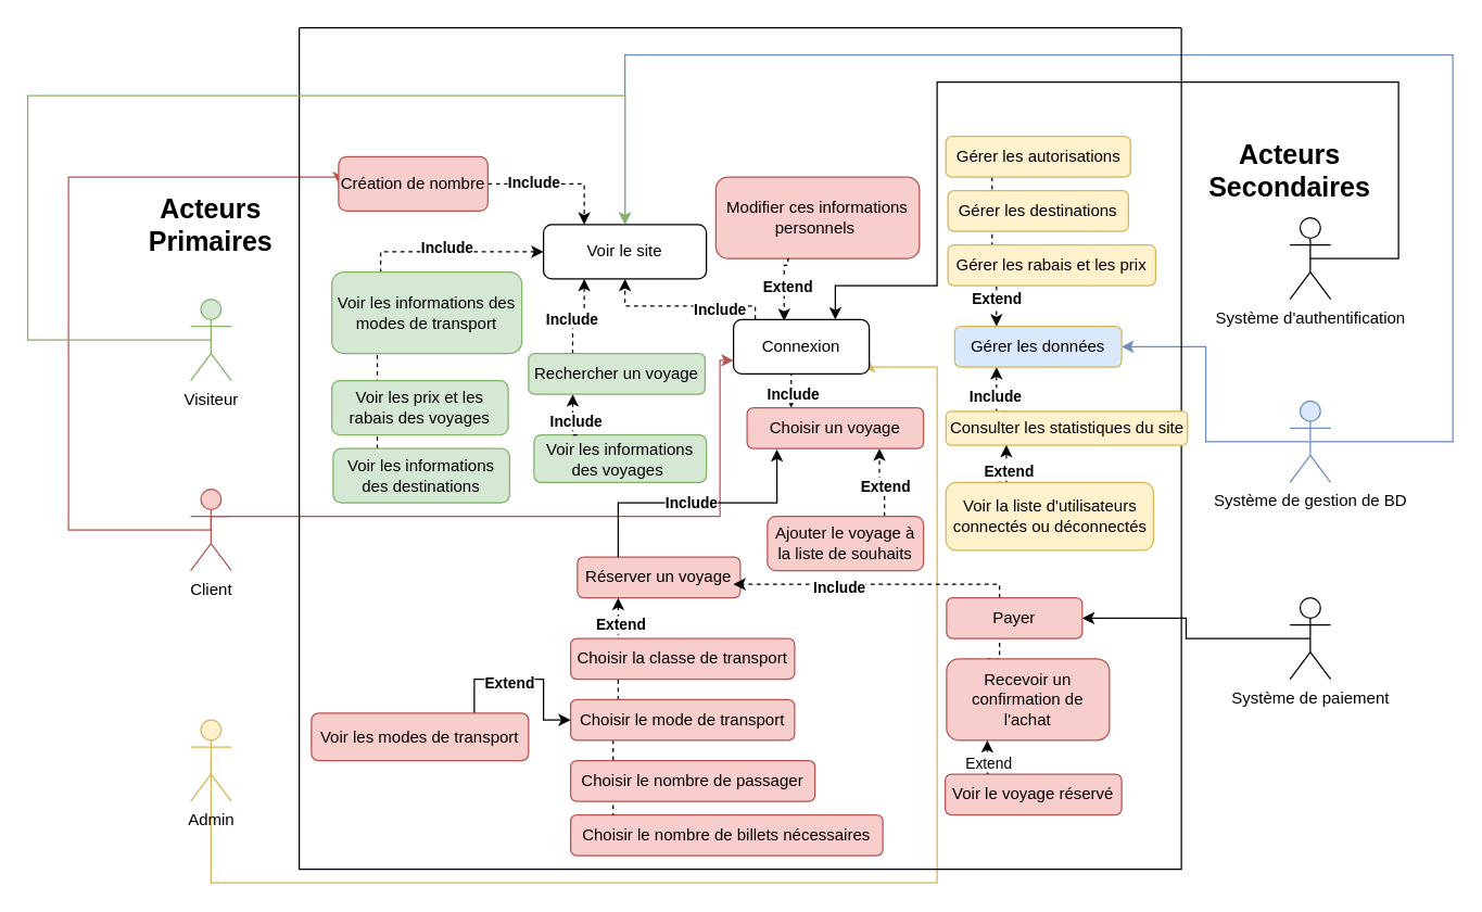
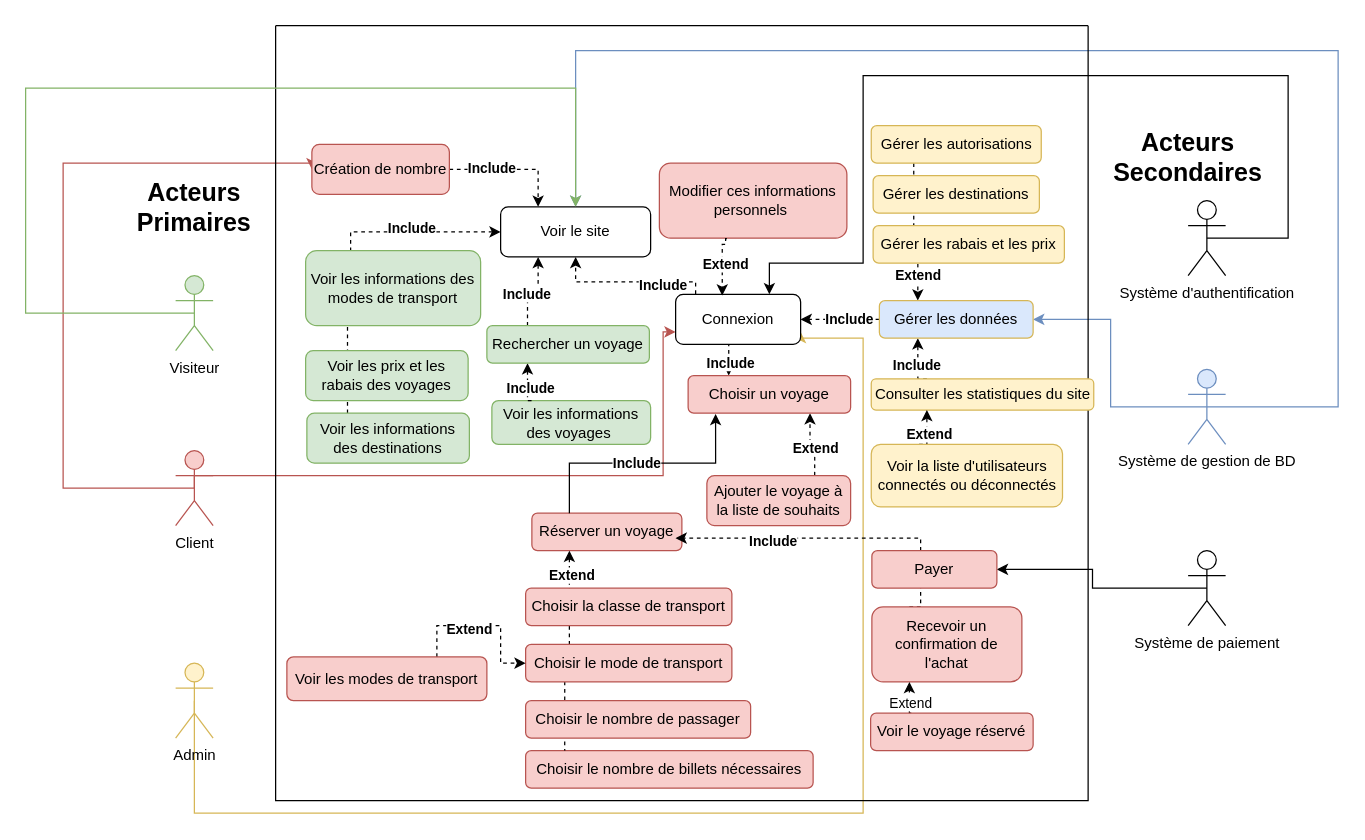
+ <mxCell id="68" style="edgeStyle=orthogonalEdgeStyle;rounded=0;orthogonalLoop=1;jettySize=auto;html=1;exitX=0;exitY=0.5;exitDx=0;exitDy=0;entryX=1;entryY=0.5;entryDx=0;entryDy=0;dashed=1;" edge="1" parent="16" source="70" target="37"><mxGeometry relative="1" as="geometry" /></mxCell>
+ <mxCell id="69" value="&lt;b&gt;Include&lt;/b&gt;" style="edgeLabel;html=1;align=center;verticalAlign=middle;resizable=0;points=[];" vertex="1" connectable="0" parent="68"><mxGeometry x="-0.222" y="-1" relative="1" as="geometry"><mxPoint as="offset" /></mxGeometry></mxCell>
- <mxCell id="46" style="edgeStyle=orthogonalEdgeStyle;rounded=0;orthogonalLoop=1;jettySize=auto;html=1;exitX=0.75;exitY=0;exitDx=0;exitDy=0;entryX=0;entryY=0.5;entryDx=0;entryDy=0;dashed=0;" edge="1" parent="16" source="48" target="45"><mxGeometry relative="1" as="geometry"><Array as="points"><mxPoint x="129" y="480" /><mxPoint x="180" y="480" /><mxPoint x="180" y="510" /></Array></mxGeometry></mxCell>
+ <mxCell id="46" style="edgeStyle=orthogonalEdgeStyle;rounded=0;orthogonalLoop=1;jettySize=auto;html=1;exitX=0.75;exitY=0;exitDx=0;exitDy=0;entryX=0;entryY=0.5;entryDx=0;entryDy=0;dashed=1;" edge="1" parent="16" source="48" target="45"><mxGeometry relative="1" as="geometry"><Array as="points"><mxPoint x="129" y="480" /><mxPoint x="180" y="480" /><mxPoint x="180" y="510" /></Array></mxGeometry></mxCell>
